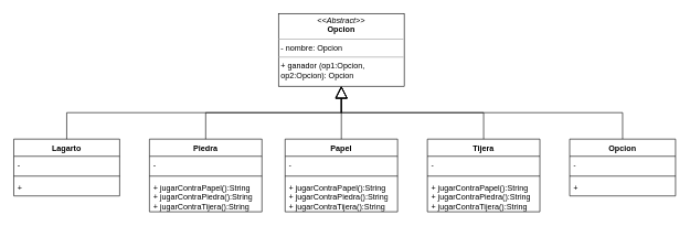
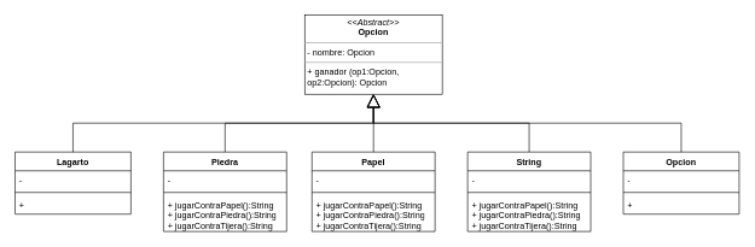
- <mxCell id="11" value="Tijera" style="swimlane;fontStyle=1;align=center;verticalAlign=top;childLayout=stackLayout;horizontal=1;startSize=26;horizontalStack=0;resizeParent=1;resizeParentMax=0;resizeLast=0;collapsible=1;marginBottom=0;whiteSpace=wrap;html=1;" parent="1" vertex="1"><mxGeometry x="645" y="210" width="170" height="110" as="geometry" /></mxCell>
+ <mxCell id="11" value="String" style="swimlane;fontStyle=1;align=center;verticalAlign=top;childLayout=stackLayout;horizontal=1;startSize=26;horizontalStack=0;resizeParent=1;resizeParentMax=0;resizeLast=0;collapsible=1;marginBottom=0;whiteSpace=wrap;html=1;" parent="1" vertex="1"><mxGeometry x="645" y="210" width="170" height="110" as="geometry" /></mxCell>
